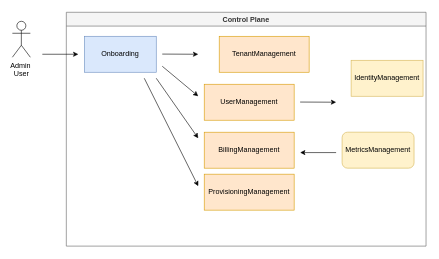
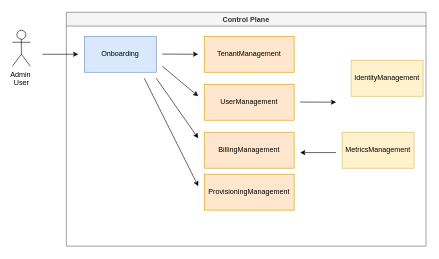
- <mxCell id="13" value="Admin&amp;nbsp;&lt;br&gt;User" style="shape=umlActor;verticalLabelPosition=bottom;verticalAlign=top;html=1;outlineConnect=0;" vertex="1" parent="1"><mxGeometry x="20" y="35" width="30" height="60" as="geometry" /></mxCell>
+ <mxCell id="13" value="Admin&amp;nbsp;&lt;br&gt;User" style="shape=umlActor;verticalLabelPosition=bottom;verticalAlign=top;html=1;outlineConnect=0;" vertex="1" parent="1"><mxGeometry x="20" y="50" width="30" height="60" as="geometry" /></mxCell>
- <mxCell id="8" value="TenantManagement" style="whiteSpace=wrap;html=1;fillColor=#ffe6cc;strokeColor=#d79b00;" vertex="1" parent="2"><mxGeometry x="255" y="40" width="150" height="60" as="geometry" /></mxCell>
+ <mxCell id="8" value="TenantManagement" style="whiteSpace=wrap;html=1;fillColor=#ffe6cc;strokeColor=#d79b00;" vertex="1" parent="2"><mxGeometry x="230" y="40" width="150" height="60" as="geometry" /></mxCell>
- <mxCell id="6" value="MetricsManagement" style="whiteSpace=wrap;html=1;fillColor=#fff2cc;strokeColor=#d6b656;rounded=1;" vertex="1" parent="2"><mxGeometry x="460" y="200" width="120" height="60" as="geometry" /></mxCell>
+ <mxCell id="6" value="MetricsManagement" style="whiteSpace=wrap;html=1;fillColor=#fff2cc;strokeColor=#d6b656;" vertex="1" parent="2"><mxGeometry x="460" y="200" width="120" height="60" as="geometry" /></mxCell>
